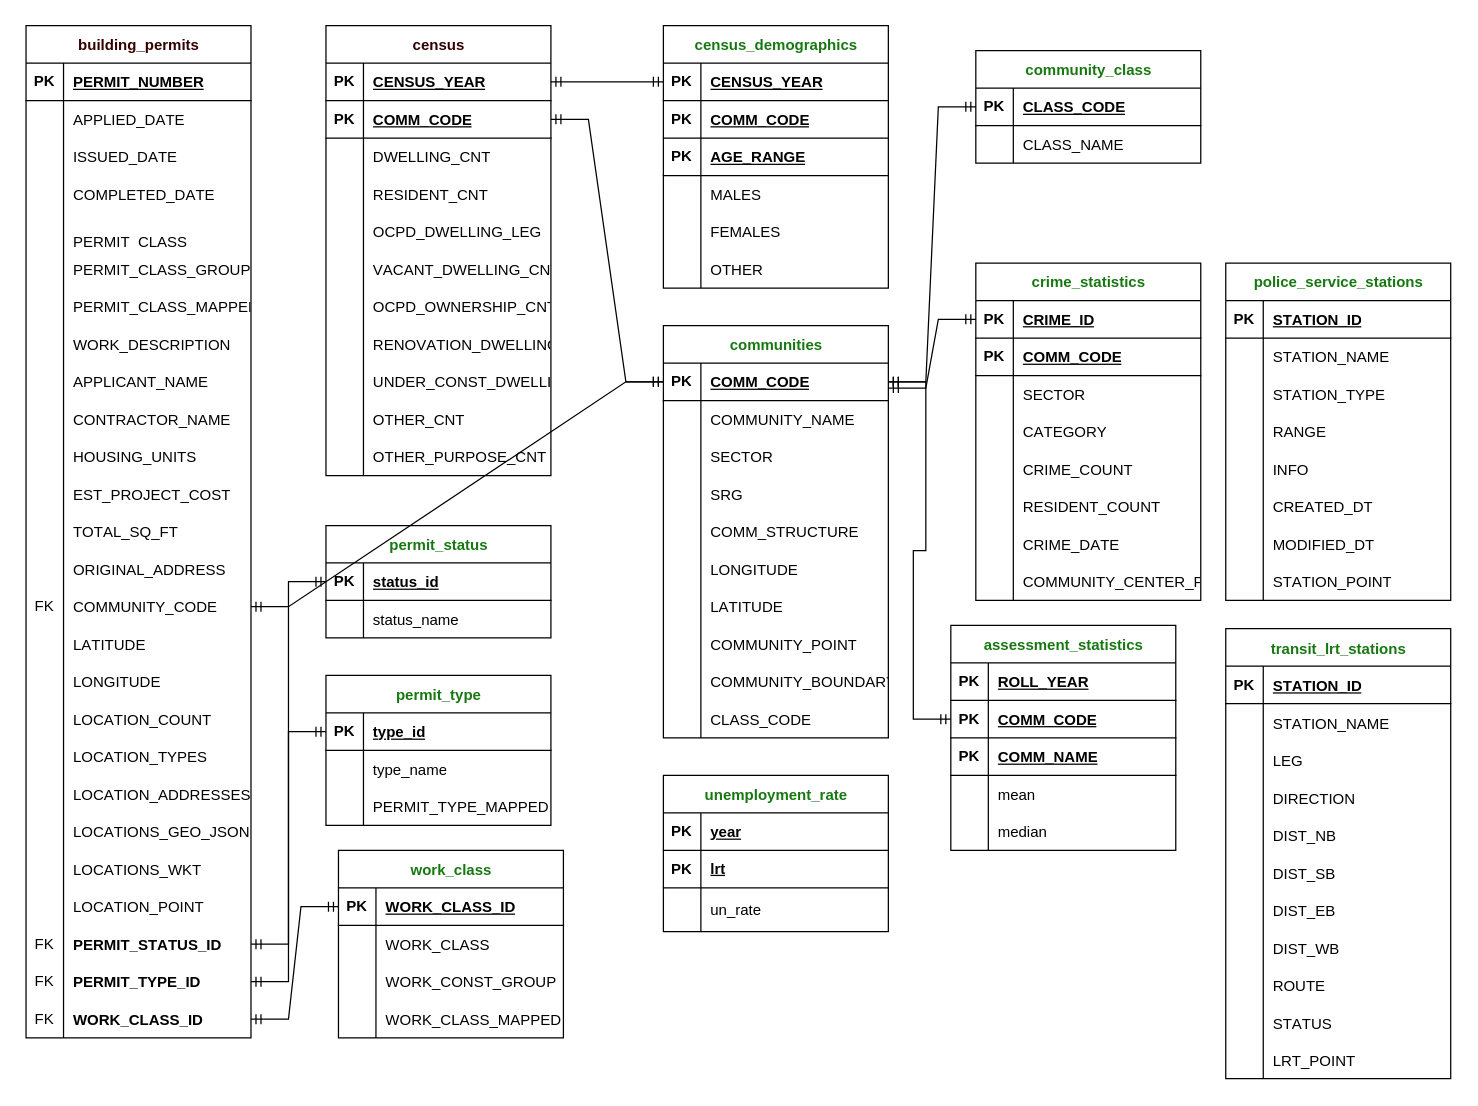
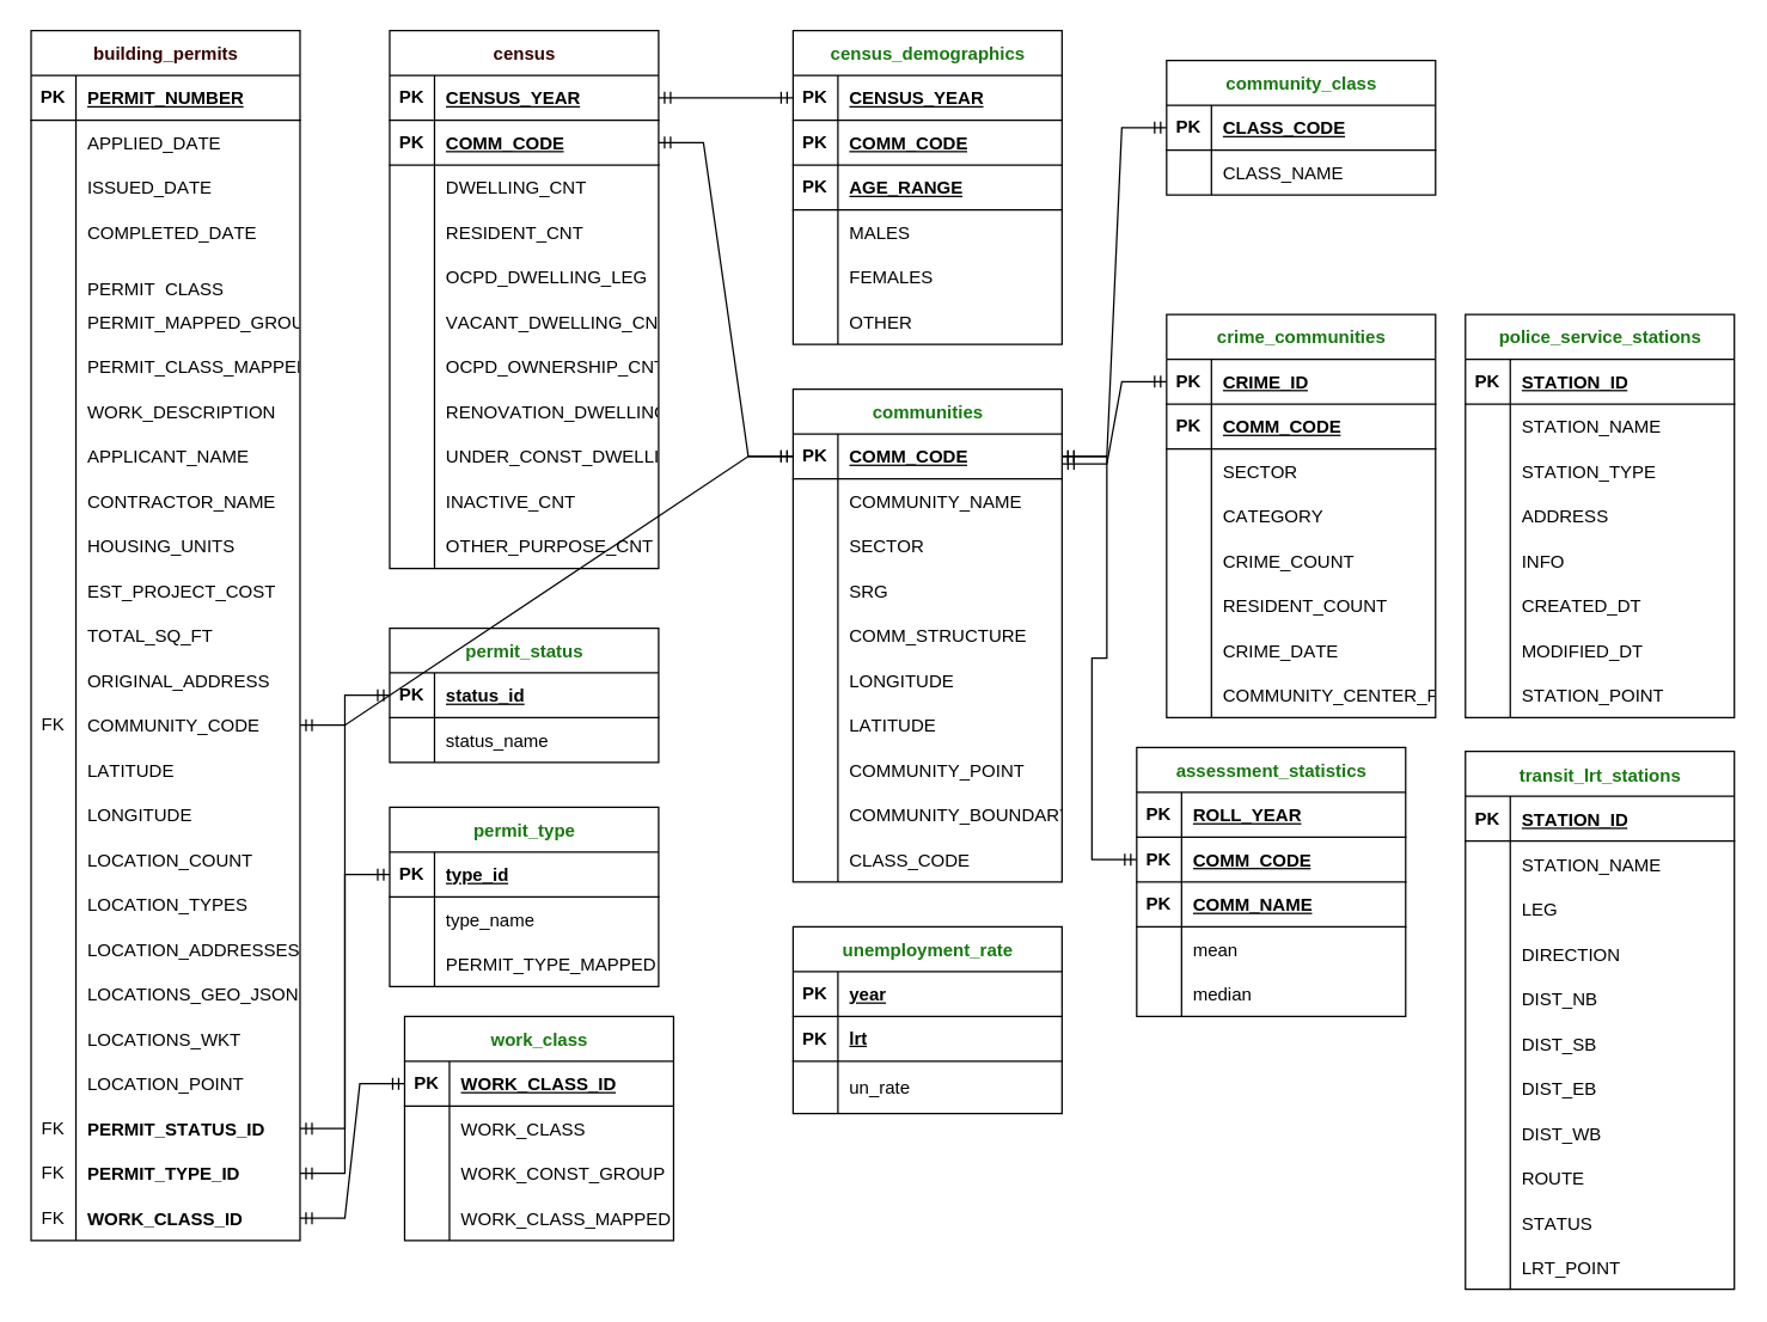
- <mxCell id="20" value="&lt;p style=&quot;margin: 0px; font-variant-numeric: normal; font-variant-east-asian: normal; font-variant-alternates: normal; font-kerning: auto; font-optical-sizing: auto; font-feature-settings: normal; font-variation-settings: normal; font-variant-position: normal; font-stretch: normal; line-height: normal; -webkit-text-stroke-color: rgb(0, 0, 0);&quot; class=&quot;p1&quot;&gt;&lt;span style=&quot;font-kerning: none;&quot; class=&quot;s1&quot;&gt;PERMIT_CLASS_GROUP&lt;/span&gt;&lt;/p&gt;" style="shape=partialRectangle;connectable=0;fillColor=none;top=0;left=0;bottom=0;right=0;align=left;spacingLeft=6;overflow=hidden;whiteSpace=wrap;html=1;" parent="18" vertex="1"><mxGeometry x="30" width="150" height="30" as="geometry"><mxRectangle width="150" height="30" as="alternateBounds" /></mxGeometry></mxCell>
+ <mxCell id="20" value="&lt;p style=&quot;margin: 0px; font-variant-numeric: normal; font-variant-east-asian: normal; font-variant-alternates: normal; font-kerning: auto; font-optical-sizing: auto; font-feature-settings: normal; font-variation-settings: normal; font-variant-position: normal; font-stretch: normal; line-height: normal; -webkit-text-stroke-color: rgb(0, 0, 0);&quot; class=&quot;p1&quot;&gt;&lt;span style=&quot;font-kerning: none;&quot; class=&quot;s1&quot;&gt;PERMIT_MAPPED_GROUP&lt;/span&gt;&lt;/p&gt;" style="shape=partialRectangle;connectable=0;fillColor=none;top=0;left=0;bottom=0;right=0;align=left;spacingLeft=6;overflow=hidden;whiteSpace=wrap;html=1;" parent="18" vertex="1"><mxGeometry x="30" width="150" height="30" as="geometry"><mxRectangle width="150" height="30" as="alternateBounds" /></mxGeometry></mxCell>
- <mxCell id="173" value="&lt;p style=&quot;margin: 0px; font-variant-numeric: normal; font-variant-east-asian: normal; font-variant-alternates: normal; font-kerning: auto; font-optical-sizing: auto; font-feature-settings: normal; font-variation-settings: normal; font-variant-position: normal; font-weight: 400; font-stretch: normal; line-height: normal; color: rgb(23, 120, 17); -webkit-text-stroke-color: rgb(23, 120, 17); text-align: start; text-wrap: wrap;&quot; class=&quot;p1&quot;&gt;&lt;span style=&quot;font-kerning: none;&quot; class=&quot;s1&quot;&gt;&lt;b&gt;crime_statistics&lt;/b&gt;&lt;/span&gt;&lt;/p&gt;" style="shape=table;startSize=30;container=1;collapsible=1;childLayout=tableLayout;fixedRows=1;rowLines=0;fontStyle=1;align=center;resizeLast=1;html=1;" parent="1" vertex="1"><mxGeometry x="780" y="210" width="180" height="270" as="geometry"><mxRectangle x="50" y="80" width="140" height="30" as="alternateBounds" /></mxGeometry></mxCell>
+ <mxCell id="173" value="&lt;p style=&quot;margin: 0px; font-variant-numeric: normal; font-variant-east-asian: normal; font-variant-alternates: normal; font-kerning: auto; font-optical-sizing: auto; font-feature-settings: normal; font-variation-settings: normal; font-variant-position: normal; font-weight: 400; font-stretch: normal; line-height: normal; color: rgb(23, 120, 17); -webkit-text-stroke-color: rgb(23, 120, 17); text-align: start; text-wrap: wrap;&quot; class=&quot;p1&quot;&gt;&lt;span style=&quot;font-kerning: none;&quot; class=&quot;s1&quot;&gt;&lt;b&gt;crime_communities&lt;/b&gt;&lt;/span&gt;&lt;/p&gt;" style="shape=table;startSize=30;container=1;collapsible=1;childLayout=tableLayout;fixedRows=1;rowLines=0;fontStyle=1;align=center;resizeLast=1;html=1;" parent="1" vertex="1"><mxGeometry x="780" y="210" width="180" height="270" as="geometry"><mxRectangle x="50" y="80" width="140" height="30" as="alternateBounds" /></mxGeometry></mxCell>
- <mxCell id="111" value="&lt;p style=&quot;margin: 0px; font-variant-numeric: normal; font-variant-east-asian: normal; font-variant-alternates: normal; font-kerning: auto; font-optical-sizing: auto; font-feature-settings: normal; font-variation-settings: normal; font-variant-position: normal; font-stretch: normal; line-height: normal; -webkit-text-stroke-color: rgb(0, 0, 0);&quot; class=&quot;p1&quot;&gt;&lt;span style=&quot;font-kerning: none;&quot; class=&quot;s1&quot;&gt;OTHER_CNT&lt;/span&gt;&lt;/p&gt;" style="shape=partialRectangle;connectable=0;fillColor=none;top=0;left=0;bottom=0;right=0;align=left;spacingLeft=6;overflow=hidden;whiteSpace=wrap;html=1;" parent="109" vertex="1"><mxGeometry x="30" width="150" height="30" as="geometry"><mxRectangle width="150" height="30" as="alternateBounds" /></mxGeometry></mxCell>
+ <mxCell id="111" value="&lt;p style=&quot;margin: 0px; font-variant-numeric: normal; font-variant-east-asian: normal; font-variant-alternates: normal; font-kerning: auto; font-optical-sizing: auto; font-feature-settings: normal; font-variation-settings: normal; font-variant-position: normal; font-stretch: normal; line-height: normal; -webkit-text-stroke-color: rgb(0, 0, 0);&quot; class=&quot;p1&quot;&gt;&lt;span style=&quot;font-kerning: none;&quot; class=&quot;s1&quot;&gt;INACTIVE_CNT&lt;/span&gt;&lt;/p&gt;" style="shape=partialRectangle;connectable=0;fillColor=none;top=0;left=0;bottom=0;right=0;align=left;spacingLeft=6;overflow=hidden;whiteSpace=wrap;html=1;" parent="109" vertex="1"><mxGeometry x="30" width="150" height="30" as="geometry"><mxRectangle width="150" height="30" as="alternateBounds" /></mxGeometry></mxCell>
- <mxCell id="227" value="&lt;p style=&quot;margin: 0px; font-variant-numeric: normal; font-variant-east-asian: normal; font-variant-alternates: normal; font-kerning: auto; font-optical-sizing: auto; font-feature-settings: normal; font-variation-settings: normal; font-variant-position: normal; font-stretch: normal; line-height: normal; -webkit-text-stroke-color: rgb(0, 0, 0);&quot; class=&quot;p1&quot;&gt;&lt;span style=&quot;font-kerning: none;&quot; class=&quot;s1&quot;&gt;RANGE&lt;/span&gt;&lt;/p&gt;" style="shape=partialRectangle;connectable=0;fillColor=none;top=0;left=0;bottom=0;right=0;align=left;spacingLeft=6;overflow=hidden;whiteSpace=wrap;html=1;" parent="225" vertex="1"><mxGeometry x="30" width="150" height="30" as="geometry"><mxRectangle width="150" height="30" as="alternateBounds" /></mxGeometry></mxCell>
+ <mxCell id="227" value="&lt;p style=&quot;margin: 0px; font-variant-numeric: normal; font-variant-east-asian: normal; font-variant-alternates: normal; font-kerning: auto; font-optical-sizing: auto; font-feature-settings: normal; font-variation-settings: normal; font-variant-position: normal; font-stretch: normal; line-height: normal; -webkit-text-stroke-color: rgb(0, 0, 0);&quot; class=&quot;p1&quot;&gt;&lt;span style=&quot;font-kerning: none;&quot; class=&quot;s1&quot;&gt;ADDRESS&lt;/span&gt;&lt;/p&gt;" style="shape=partialRectangle;connectable=0;fillColor=none;top=0;left=0;bottom=0;right=0;align=left;spacingLeft=6;overflow=hidden;whiteSpace=wrap;html=1;" parent="225" vertex="1"><mxGeometry x="30" width="150" height="30" as="geometry"><mxRectangle width="150" height="30" as="alternateBounds" /></mxGeometry></mxCell>
